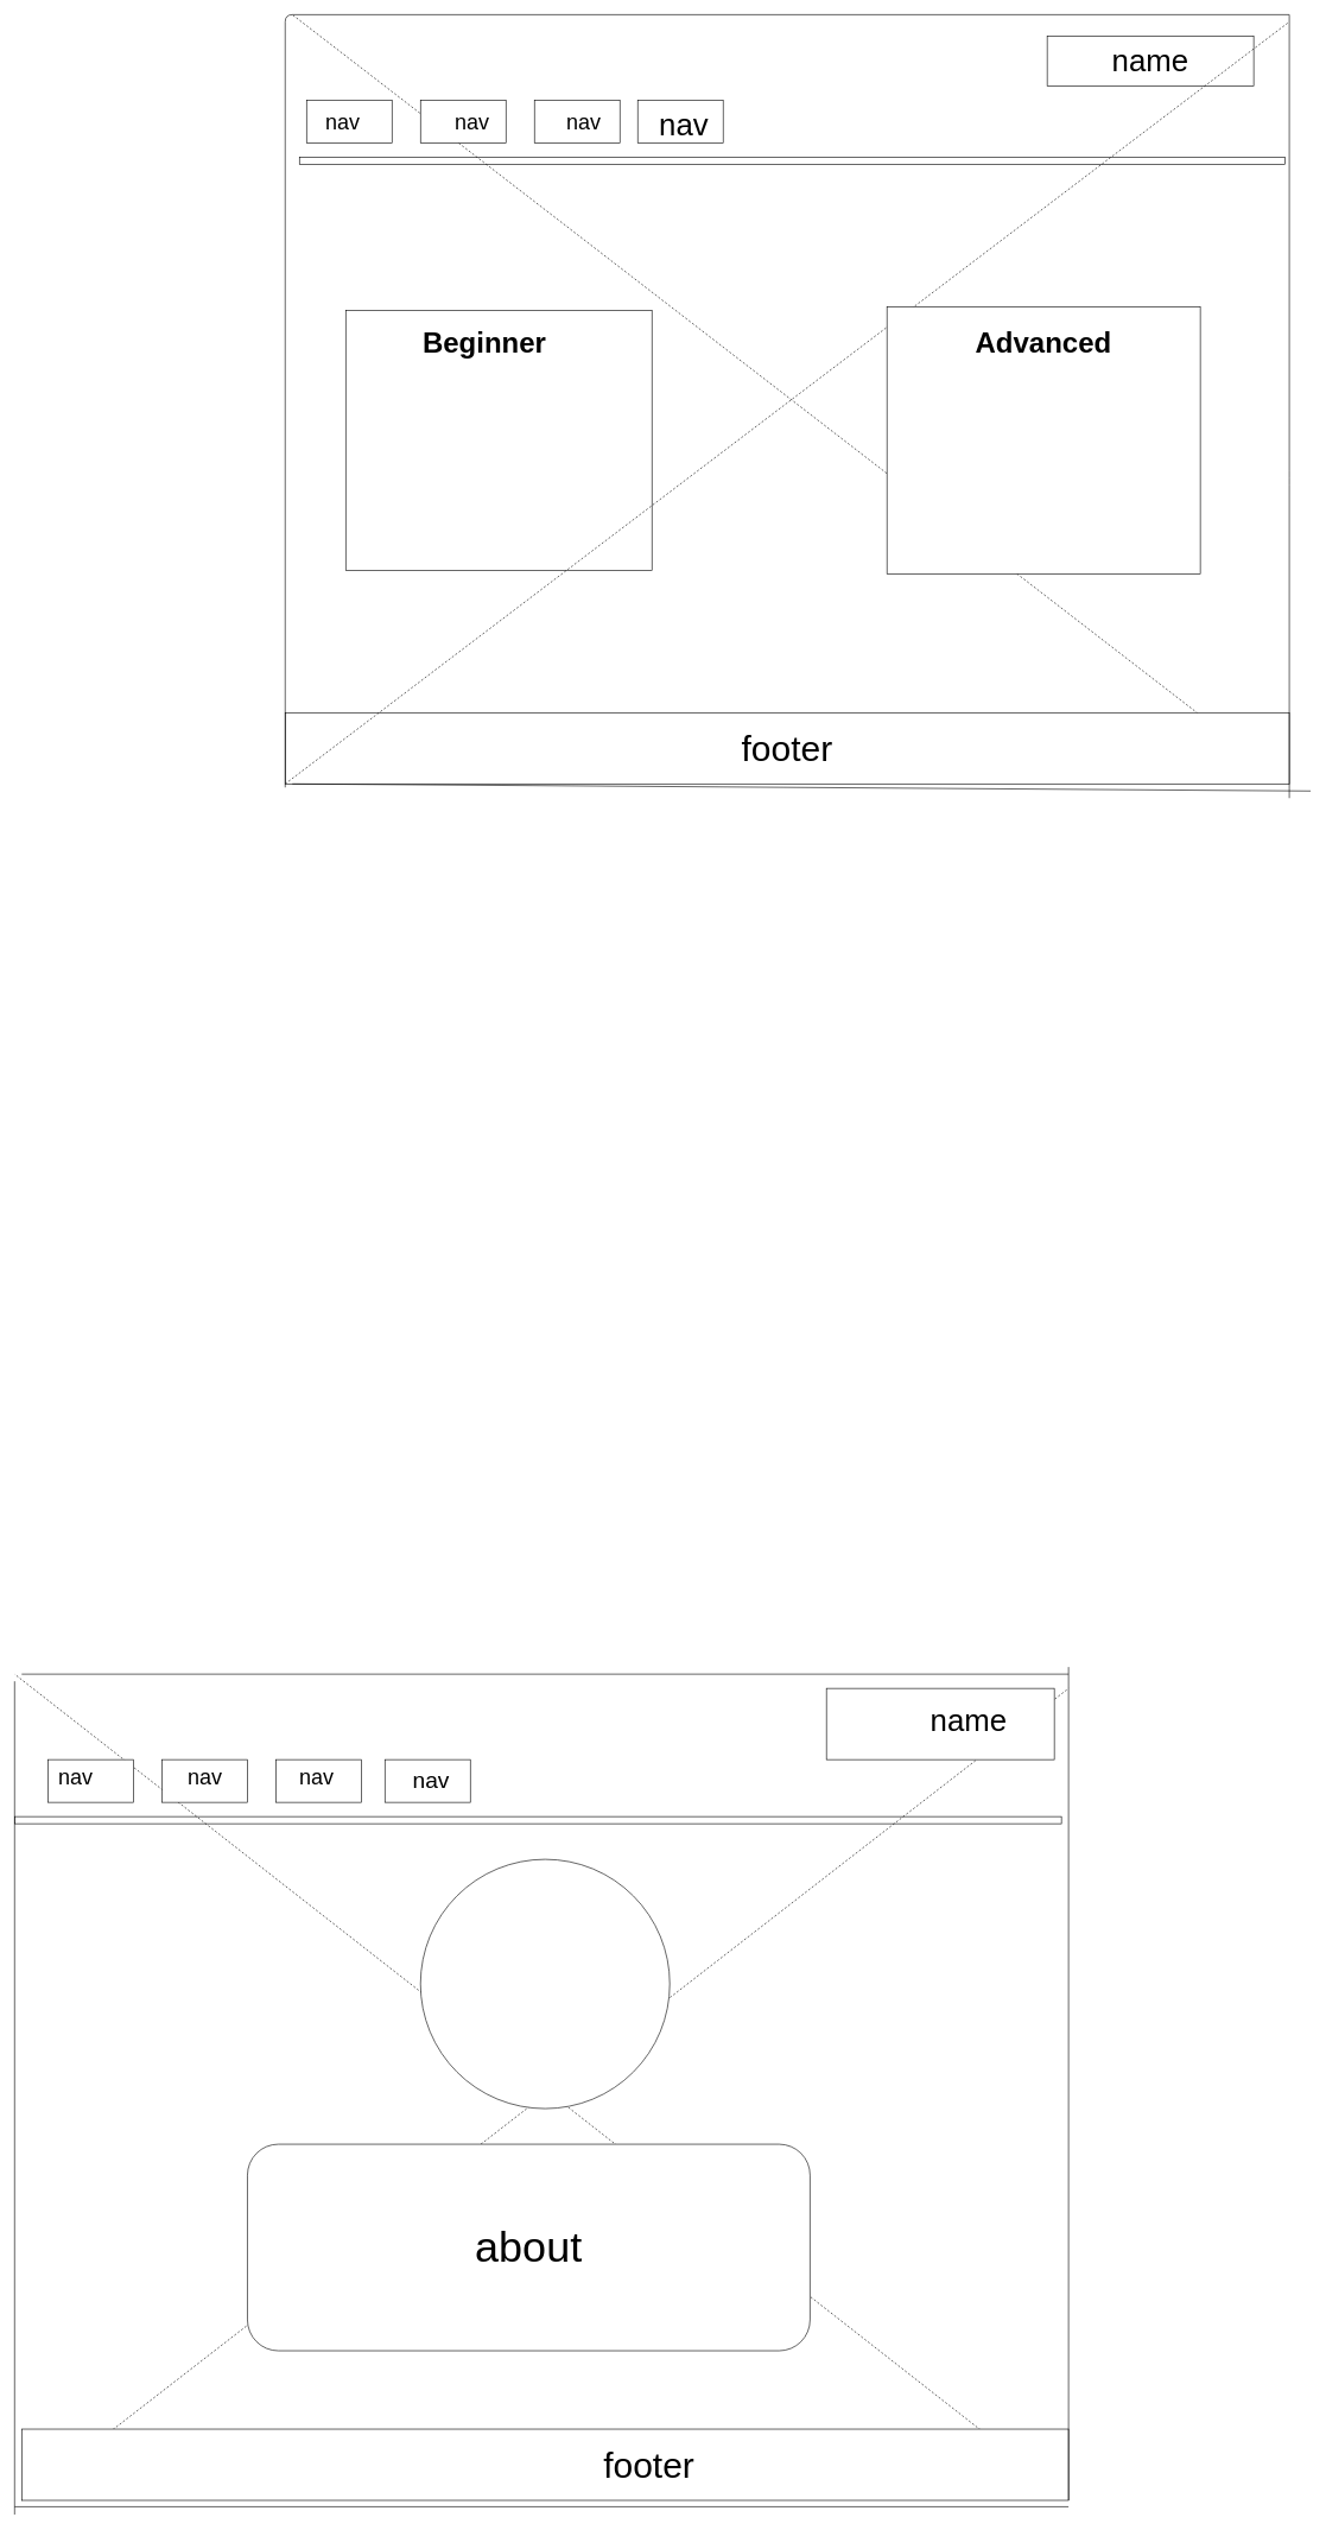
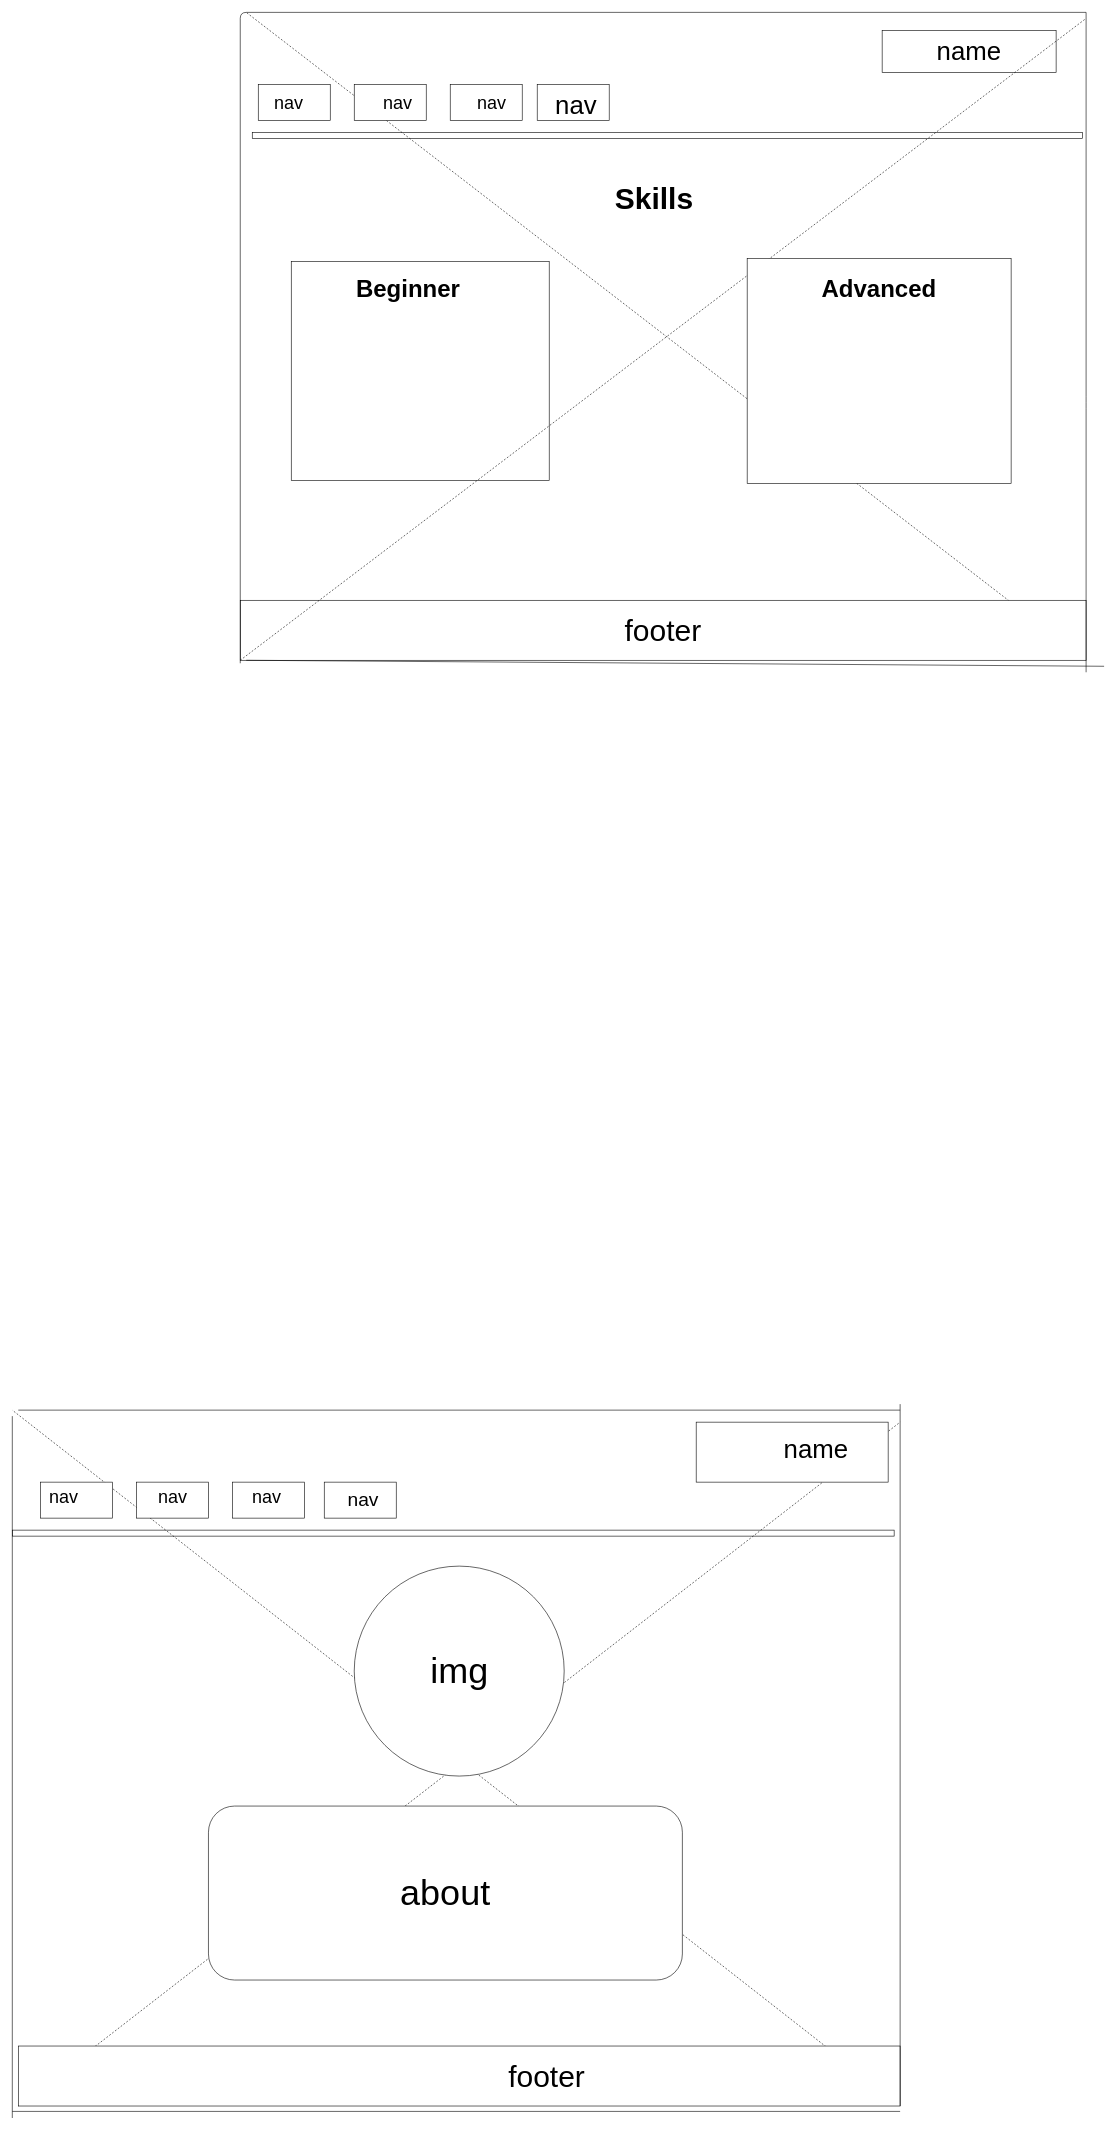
+ <mxCell id="36" value="&lt;font style=&quot;font-size: 50px&quot;&gt;&lt;b&gt;Skills&lt;br&gt;&lt;/b&gt;&lt;/font&gt;" style="text;html=1;strokeColor=none;fillColor=none;align=center;verticalAlign=middle;whiteSpace=wrap;rounded=0;" vertex="1" parent="1"><mxGeometry x="935" y="240" width="310" height="180" as="geometry" /></mxCell>
+ <mxCell id="15" value="&lt;font style=&quot;font-size: 60px&quot;&gt;img&lt;br&gt;&lt;/font&gt;" style="text;html=1;strokeColor=none;fillColor=none;align=center;verticalAlign=middle;whiteSpace=wrap;rounded=0;" parent="1" vertex="1"><mxGeometry x="627.5" y="2710" width="275" height="150" as="geometry" /></mxCell>
